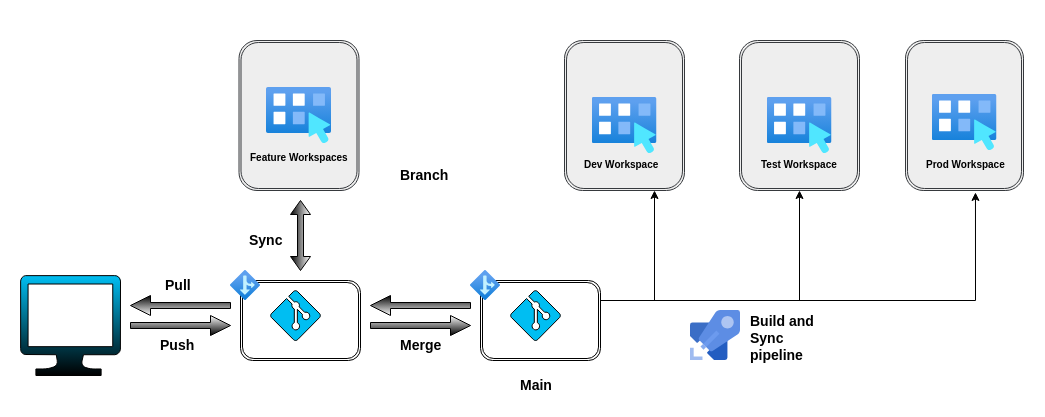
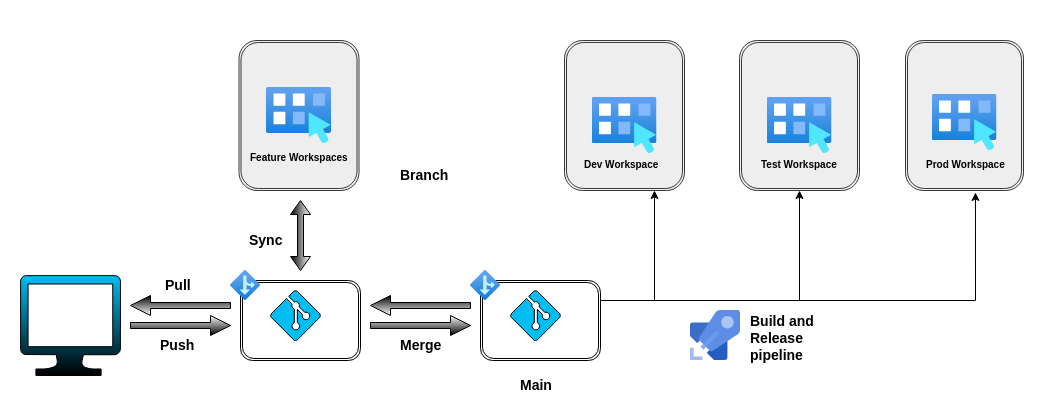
- <mxCell id="38" value="Build and Sync pipeline" style="rounded=0;whiteSpace=wrap;html=1;arcSize=50;strokeColor=none;strokeWidth=1;fillColor=none;fontColor=#000000;whiteSpace=wrap;align=left;verticalAlign=middle;spacingLeft=0;fontStyle=1;fontSize=14;spacing=10;textShadow=0;shadow=0;direction=east;flipH=0;flipV=0;" parent="1" vertex="1"><mxGeometry x="740" y="310" width="100" height="55" as="geometry" /></mxCell>
+ <mxCell id="38" value="Build and Release pipeline" style="rounded=0;whiteSpace=wrap;html=1;arcSize=50;strokeColor=none;strokeWidth=1;fillColor=none;fontColor=#000000;whiteSpace=wrap;align=left;verticalAlign=middle;spacingLeft=0;fontStyle=1;fontSize=14;spacing=10;textShadow=0;shadow=0;direction=east;flipH=0;flipV=0;" parent="1" vertex="1"><mxGeometry x="740" y="310" width="100" height="55" as="geometry" /></mxCell>
